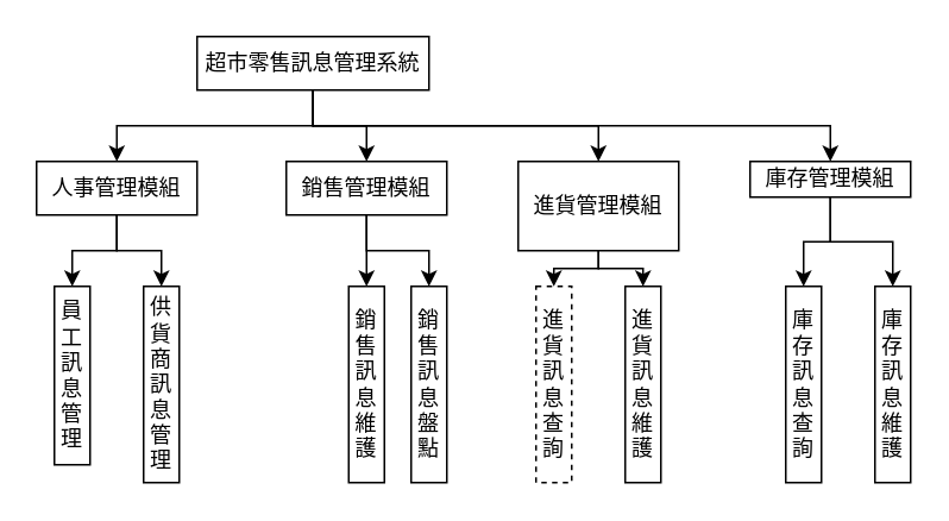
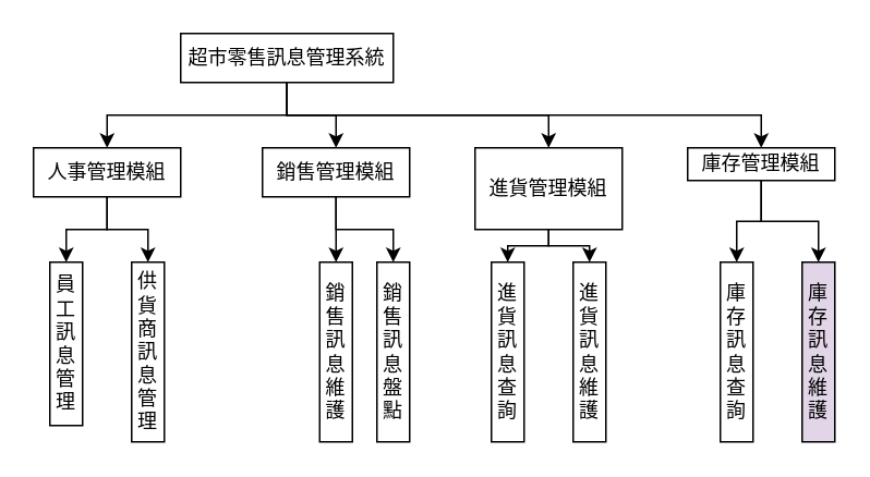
- <mxCell id="15" value="進貨訊息查詢" style="rounded=0;whiteSpace=wrap;html=1;dashed=1;" vertex="1" parent="1"><mxGeometry x="300" y="160" width="20" height="110" as="geometry" /></mxCell>
+ <mxCell id="15" value="進貨訊息查詢" style="rounded=0;whiteSpace=wrap;html=1;" vertex="1" parent="1"><mxGeometry x="300" y="160" width="20" height="110" as="geometry" /></mxCell>
- <mxCell id="18" value="庫存訊息維護" style="rounded=0;whiteSpace=wrap;html=1;" vertex="1" parent="1"><mxGeometry x="490" y="160" width="20" height="110" as="geometry" /></mxCell>
+ <mxCell id="18" value="庫存訊息維護" style="rounded=0;whiteSpace=wrap;html=1;fillColor=#e1d5e7;" vertex="1" parent="1"><mxGeometry x="490" y="160" width="20" height="110" as="geometry" /></mxCell>
